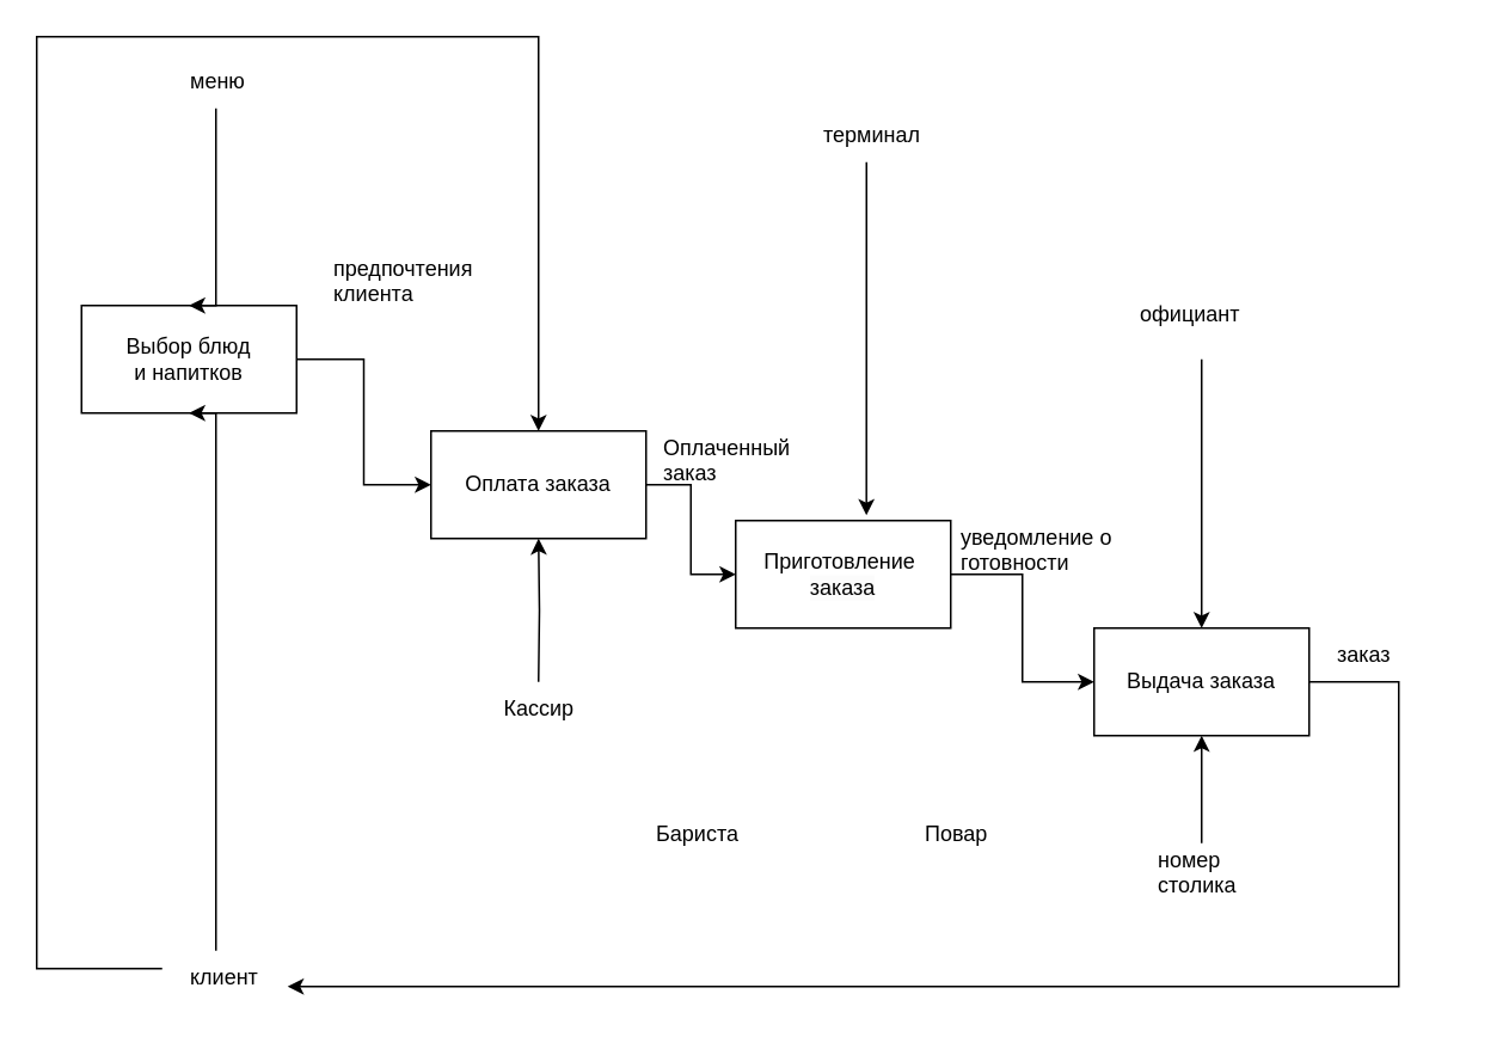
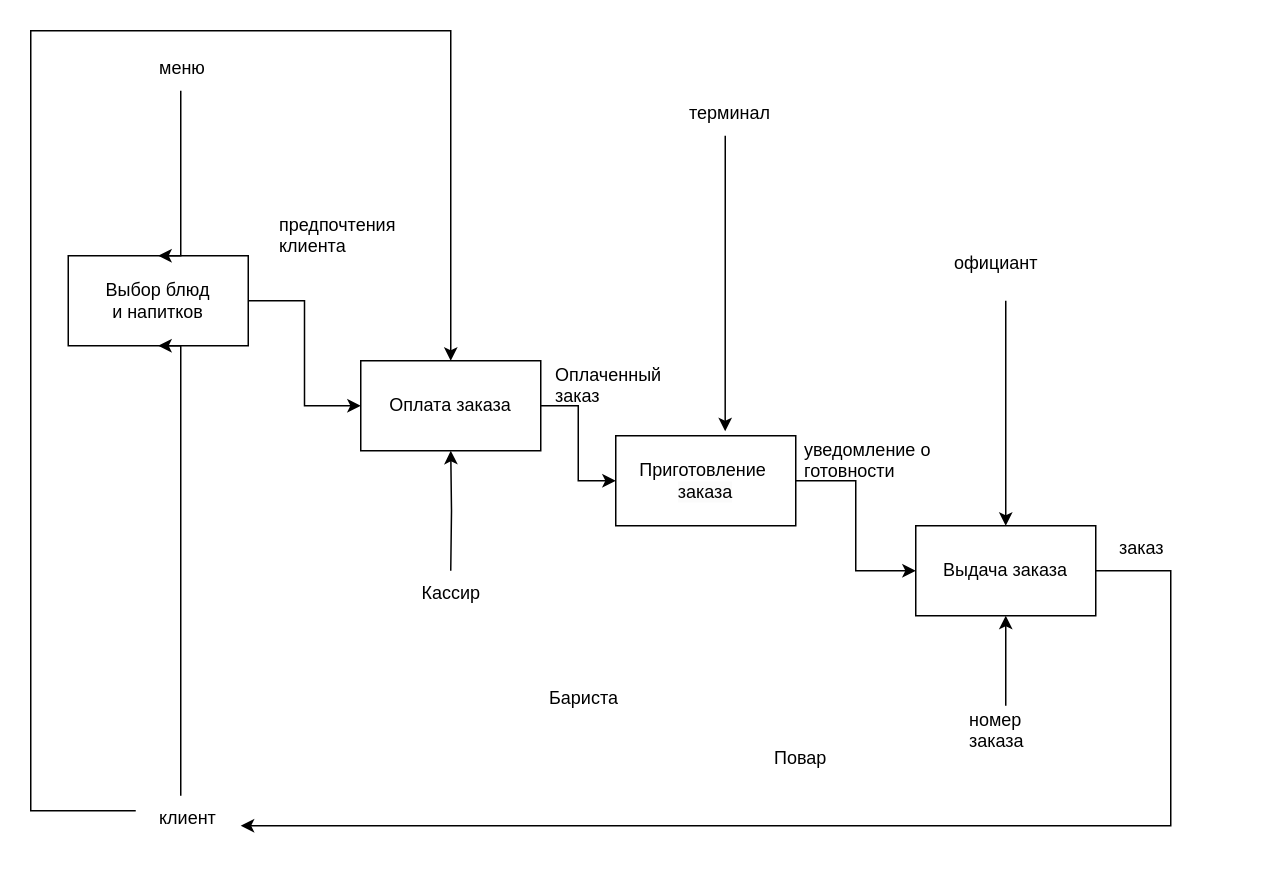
- <mxCell id="17" value="Повар" style="text;strokeColor=none;fillColor=none;align=left;verticalAlign=middle;spacingLeft=4;spacingRight=4;overflow=hidden;points=[[0,0.5],[1,0.5]];portConstraint=eastwest;rotatable=0;whiteSpace=wrap;html=1;" vertex="1" parent="1"><mxGeometry x="510" y="450" width="80" height="30" as="geometry" /></mxCell>
+ <mxCell id="17" value="Повар" style="text;strokeColor=none;fillColor=none;align=left;verticalAlign=middle;spacingLeft=4;spacingRight=4;overflow=hidden;points=[[0,0.5],[1,0.5]];portConstraint=eastwest;rotatable=0;whiteSpace=wrap;html=1;" vertex="1" parent="1"><mxGeometry x="510" y="490" width="80" height="30" as="geometry" /></mxCell>
- <mxCell id="26" value="номер столика" style="text;strokeColor=none;fillColor=none;align=left;verticalAlign=middle;spacingLeft=4;spacingRight=4;overflow=hidden;points=[[0,0.5],[1,0.5]];portConstraint=eastwest;rotatable=0;whiteSpace=wrap;html=1;" vertex="1" parent="1"><mxGeometry x="640" y="470" width="80" height="30" as="geometry" /></mxCell>
+ <mxCell id="26" value="номер заказа" style="text;strokeColor=none;fillColor=none;align=left;verticalAlign=middle;spacingLeft=4;spacingRight=4;overflow=hidden;points=[[0,0.5],[1,0.5]];portConstraint=eastwest;rotatable=0;whiteSpace=wrap;html=1;" vertex="1" parent="1"><mxGeometry x="640" y="470" width="80" height="30" as="geometry" /></mxCell>
